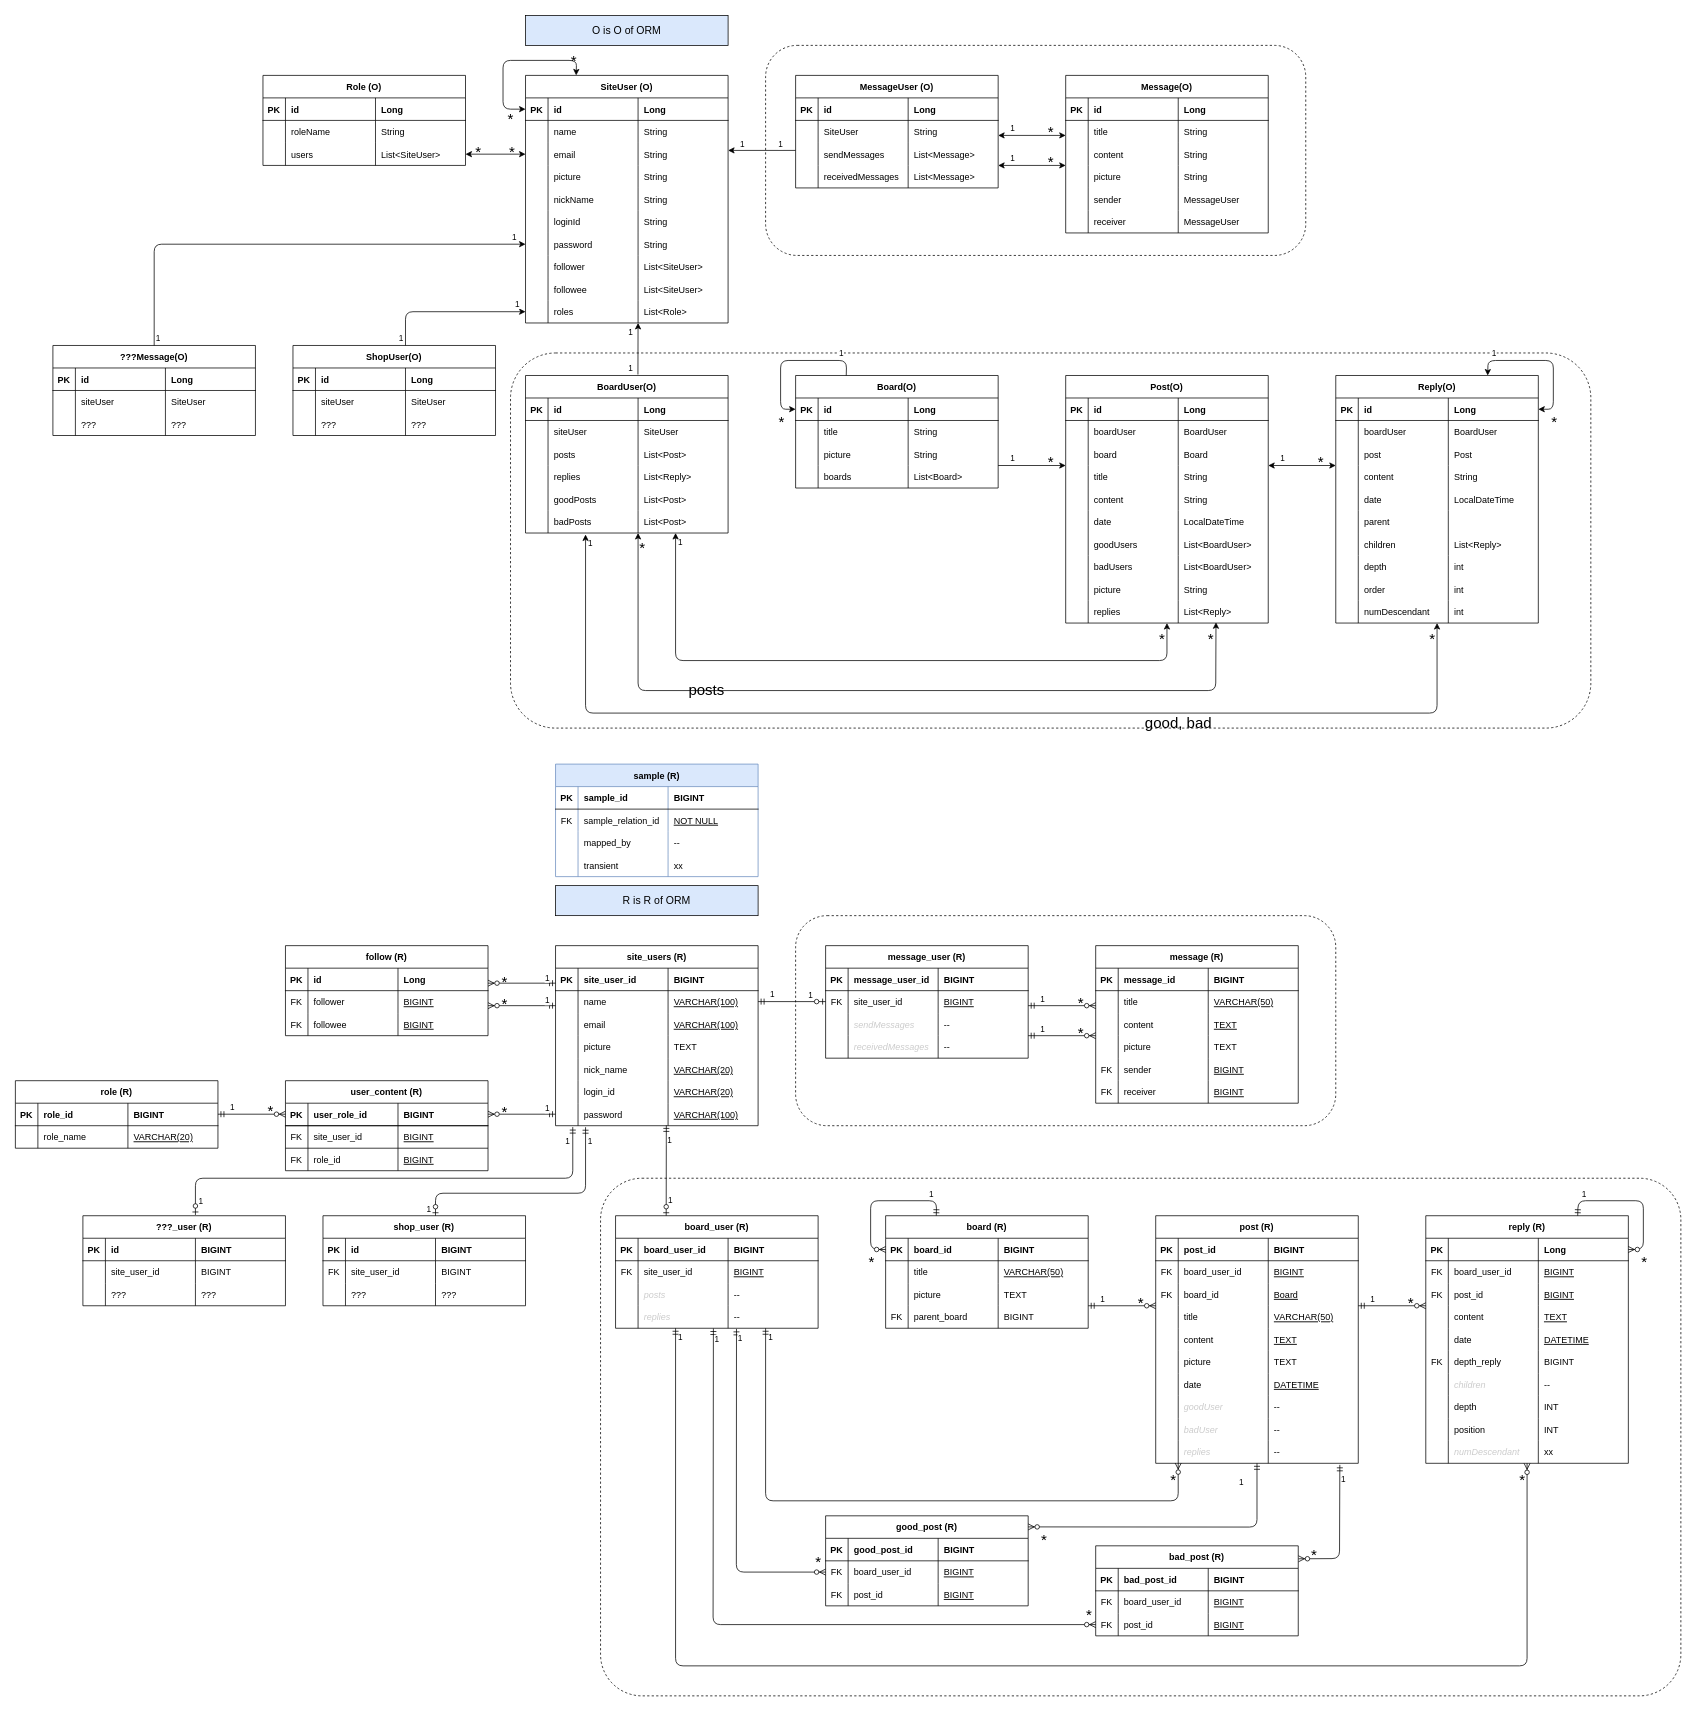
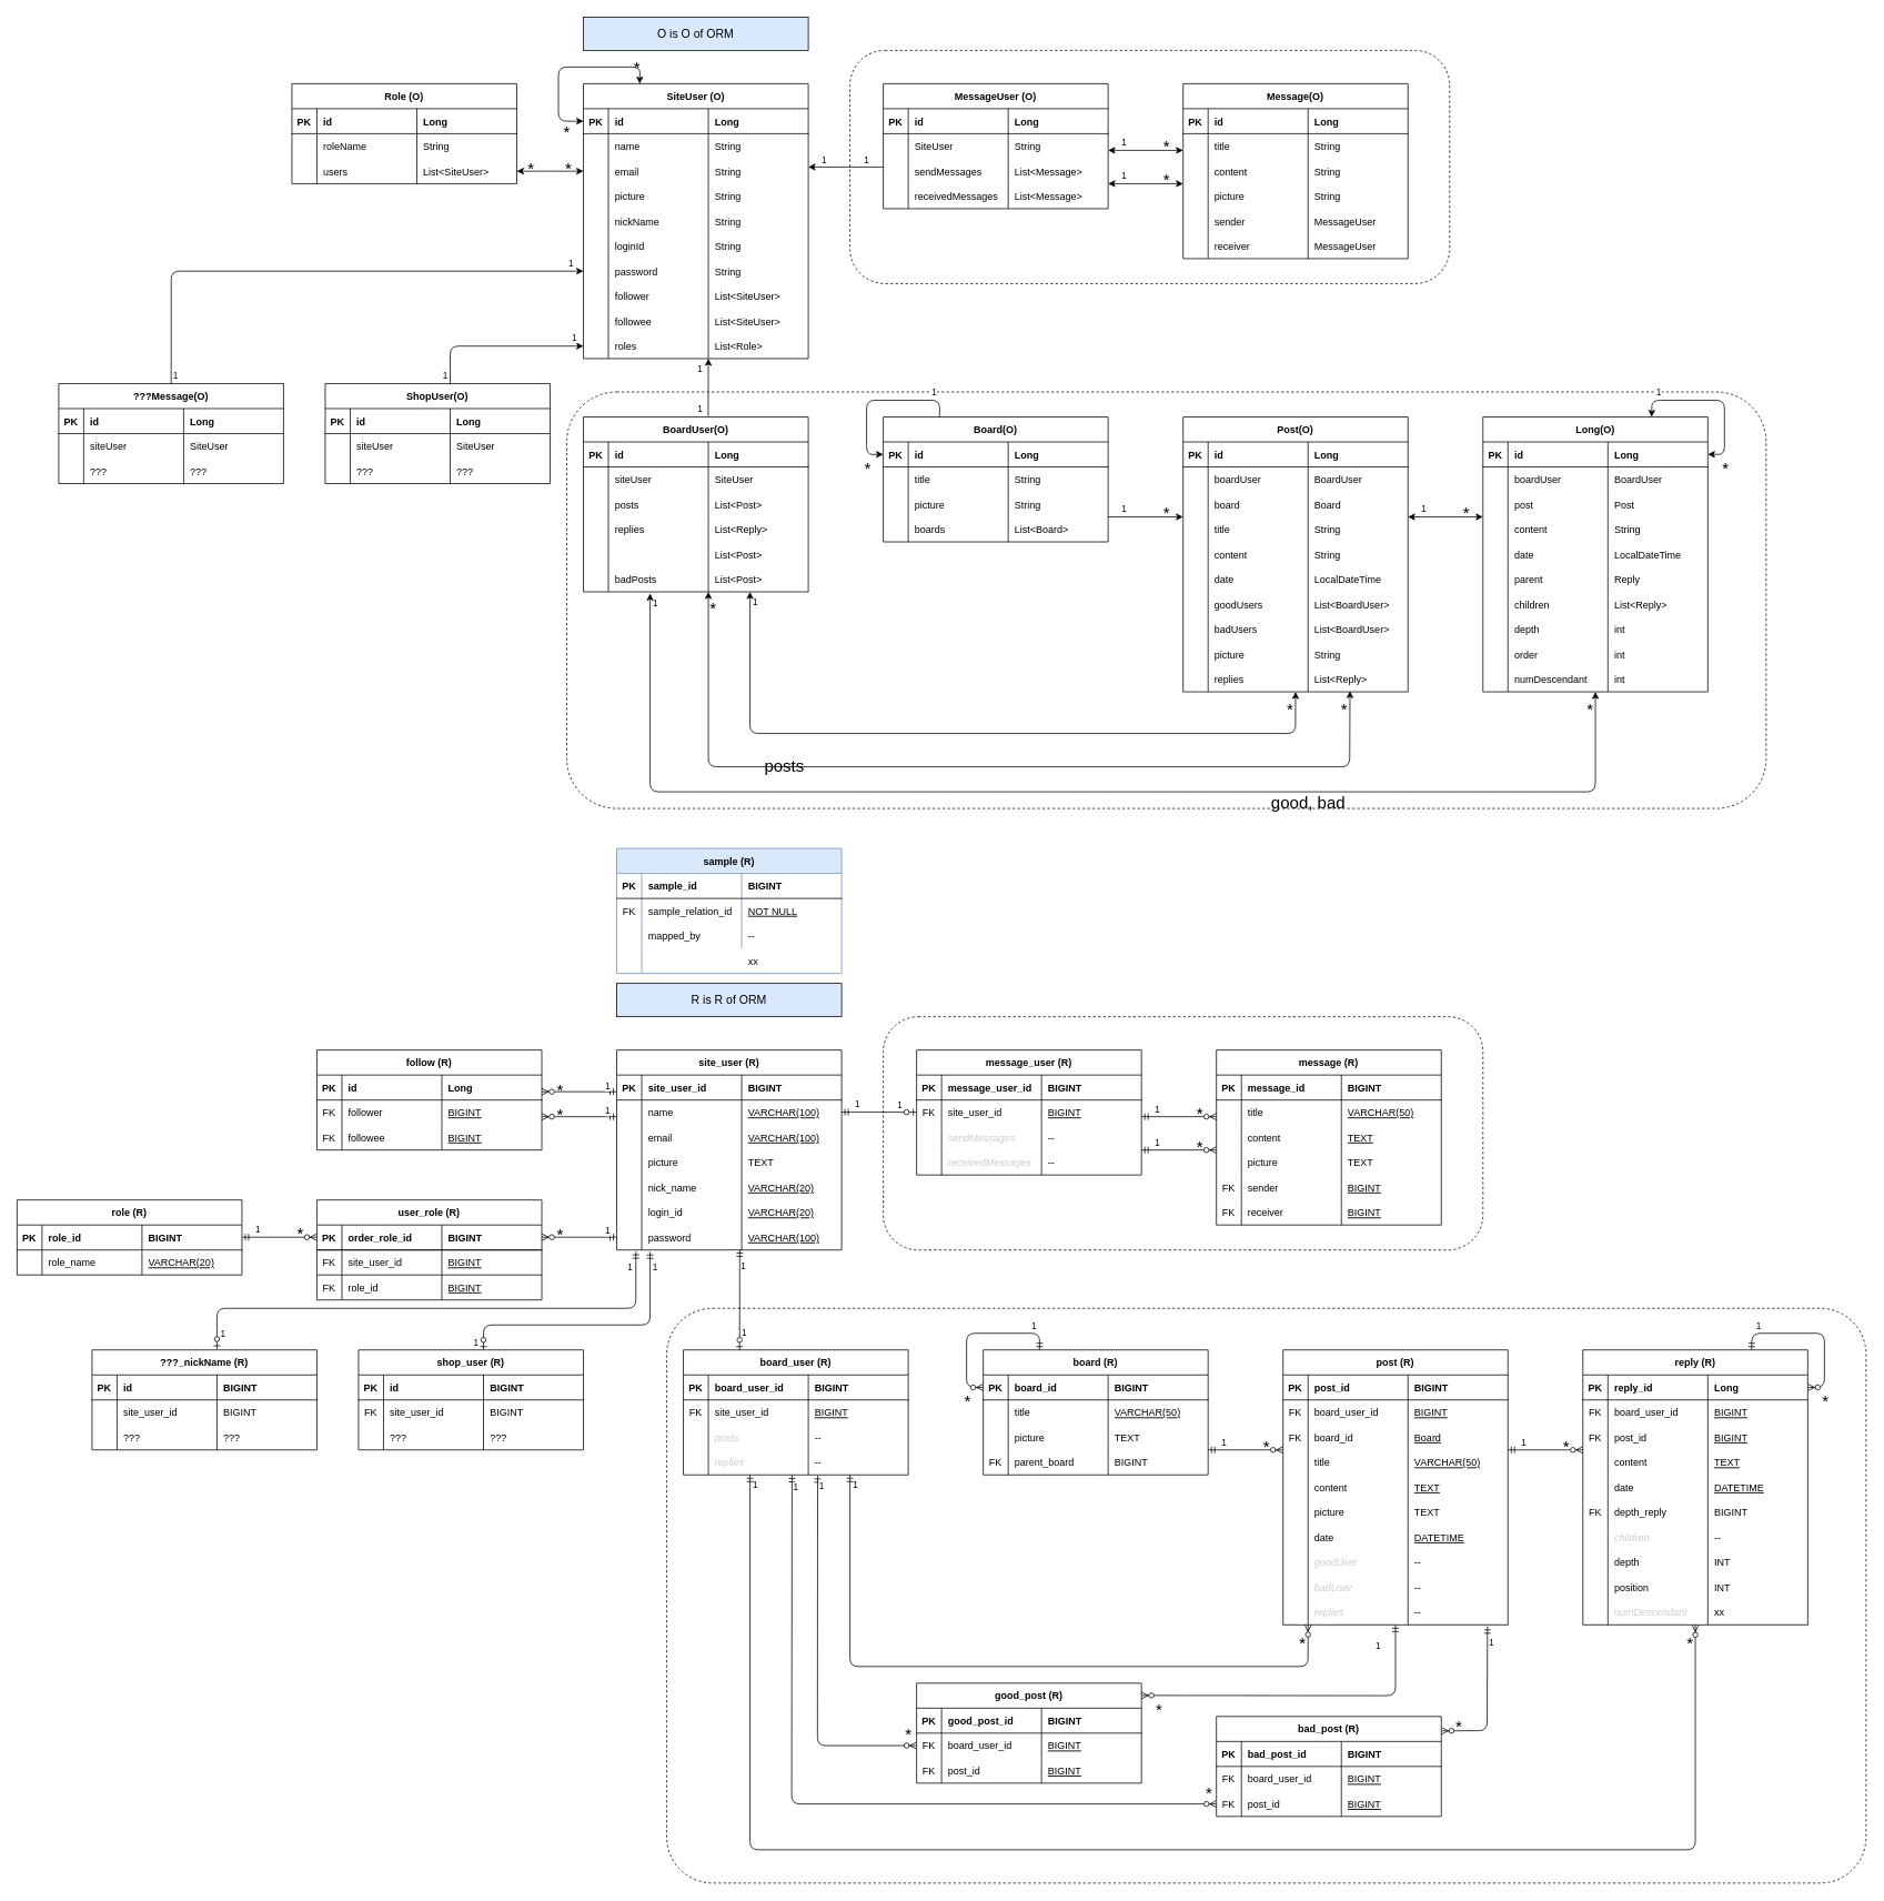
- <mxCell id="119" value="Reply(O)" style="shape=table;startSize=30;container=1;collapsible=1;childLayout=tableLayout;fixedRows=1;rowLines=0;fontStyle=1;align=center;resizeLast=1;flipH=1;flipV=0;direction=east;" parent="1" vertex="1"><mxGeometry x="1780" y="500" width="270" height="330" as="geometry" /></mxCell>
+ <mxCell id="119" value="Long(O)" style="shape=table;startSize=30;container=1;collapsible=1;childLayout=tableLayout;fixedRows=1;rowLines=0;fontStyle=1;align=center;resizeLast=1;flipH=1;flipV=0;direction=east;" parent="1" vertex="1"><mxGeometry x="1780" y="500" width="270" height="330" as="geometry" /></mxCell>
- <mxCell id="67" value="goodPosts" style="shape=partialRectangle;overflow=hidden;connectable=0;fillColor=none;top=0;left=0;bottom=0;right=0;align=left;spacingLeft=6;fontStyle=0" parent="65" vertex="1"><mxGeometry x="30" width="120" height="30" as="geometry" /></mxCell>
+ <mxCell id="143" value="Reply" style="shape=partialRectangle;overflow=hidden;connectable=0;fillColor=none;top=0;left=0;bottom=0;right=0;align=left;spacingLeft=6;fontStyle=0" parent="140" vertex="1"><mxGeometry x="150" width="120" height="30" as="geometry" /></mxCell>
- <mxCell id="650" value="transient" style="shape=partialRectangle;overflow=hidden;connectable=0;fillColor=none;top=0;left=0;bottom=0;right=0;align=left;spacingLeft=6;fontStyle=0;" vertex="1" parent="648"><mxGeometry x="30" width="120" height="30" as="geometry" /></mxCell>
- <mxCell id="281" value="site_users (R)" style="shape=table;startSize=30;container=1;collapsible=1;childLayout=tableLayout;fixedRows=1;rowLines=0;fontStyle=1;align=center;resizeLast=1;flipH=1;flipV=0;direction=east;" parent="1" vertex="1"><mxGeometry x="740" y="1260" width="270" height="240" as="geometry"><mxRectangle x="480" y="-520" width="60" height="30" as="alternateBounds" /></mxGeometry></mxCell>
+ <mxCell id="281" value="site_user (R)" style="shape=table;startSize=30;container=1;collapsible=1;childLayout=tableLayout;fixedRows=1;rowLines=0;fontStyle=1;align=center;resizeLast=1;flipH=1;flipV=0;direction=east;" parent="1" vertex="1"><mxGeometry x="740" y="1260" width="270" height="240" as="geometry"><mxRectangle x="480" y="-520" width="60" height="30" as="alternateBounds" /></mxGeometry></mxCell>
- <mxCell id="554" value="user_content (R)" style="shape=table;startSize=30;container=1;collapsible=1;childLayout=tableLayout;fixedRows=1;rowLines=1;fontStyle=1;align=center;resizeLast=1;flipH=1;flipV=0;direction=east;swimlaneFillColor=#ffffff;" parent="1" vertex="1"><mxGeometry x="380" y="1440" width="270" height="120" as="geometry"><mxRectangle x="480" y="-520" width="60" height="30" as="alternateBounds" /></mxGeometry></mxCell>
+ <mxCell id="554" value="user_role (R)" style="shape=table;startSize=30;container=1;collapsible=1;childLayout=tableLayout;fixedRows=1;rowLines=1;fontStyle=1;align=center;resizeLast=1;flipH=1;flipV=0;direction=east;swimlaneFillColor=#ffffff;" parent="1" vertex="1"><mxGeometry x="380" y="1440" width="270" height="120" as="geometry"><mxRectangle x="480" y="-520" width="60" height="30" as="alternateBounds" /></mxGeometry></mxCell>
- <mxCell id="557" value="user_role_id" style="shape=partialRectangle;overflow=hidden;connectable=0;fillColor=none;top=0;left=0;bottom=0;right=0;align=left;spacingLeft=6;fontStyle=1;" parent="555" vertex="1"><mxGeometry x="30" width="120" height="30" as="geometry" /></mxCell>
+ <mxCell id="557" value="order_role_id" style="shape=partialRectangle;overflow=hidden;connectable=0;fillColor=none;top=0;left=0;bottom=0;right=0;align=left;spacingLeft=6;fontStyle=1;" parent="555" vertex="1"><mxGeometry x="30" width="120" height="30" as="geometry" /></mxCell>
- <mxCell id="360" value="???_user (R)" style="shape=table;startSize=30;container=1;collapsible=1;childLayout=tableLayout;fixedRows=1;rowLines=0;fontStyle=1;align=center;resizeLast=1;flipH=1;flipV=0;direction=east;" parent="1" vertex="1"><mxGeometry x="110" y="1620" width="270" height="120" as="geometry" /></mxCell>
+ <mxCell id="360" value="???_nickName (R)" style="shape=table;startSize=30;container=1;collapsible=1;childLayout=tableLayout;fixedRows=1;rowLines=0;fontStyle=1;align=center;resizeLast=1;flipH=1;flipV=0;direction=east;" parent="1" vertex="1"><mxGeometry x="110" y="1620" width="270" height="120" as="geometry" /></mxCell>
+ <mxCell id="376" value="reply_id" style="shape=partialRectangle;overflow=hidden;connectable=0;fillColor=none;top=0;left=0;bottom=0;right=0;align=left;spacingLeft=6;fontStyle=1;" parent="374" vertex="1"><mxGeometry x="30" width="120" height="30" as="geometry" /></mxCell>
